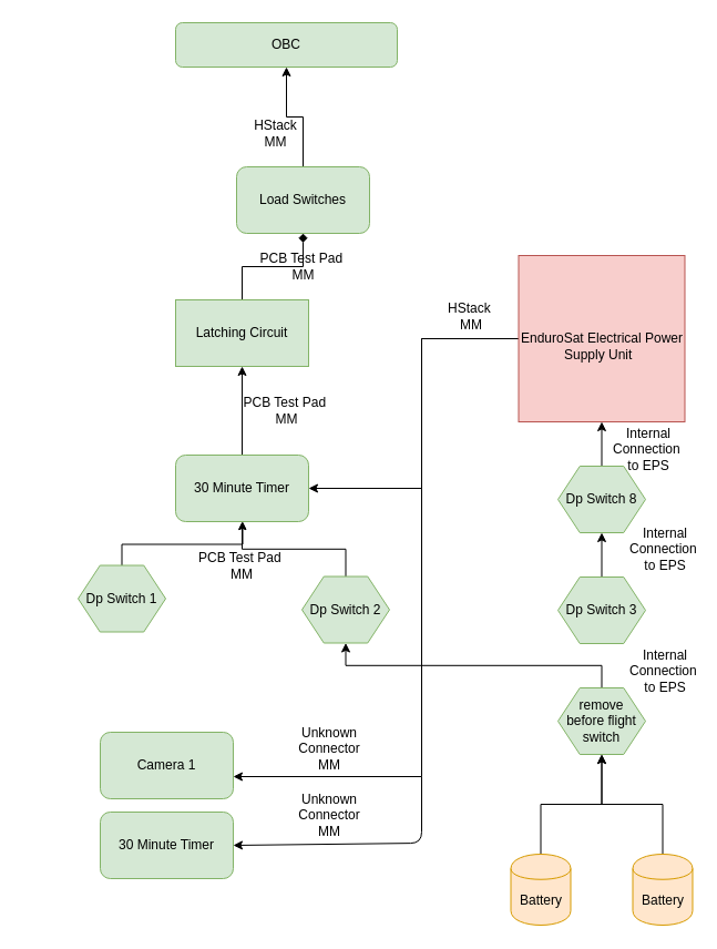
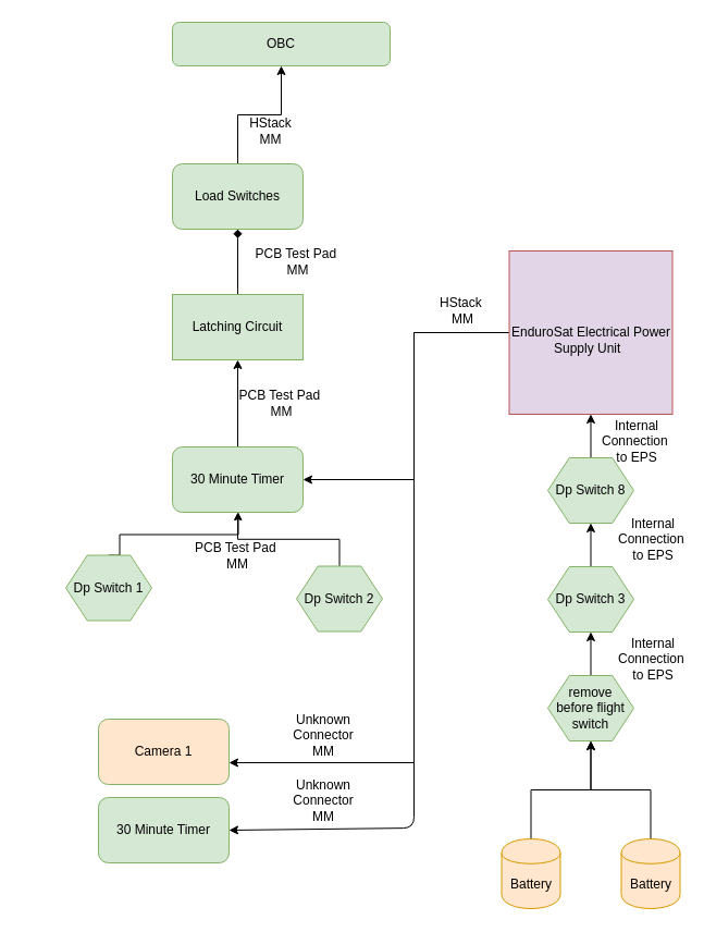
- <mxCell id="27" value="Load Switches" style="rounded=1;whiteSpace=wrap;html=1;fillColor=#d5e8d4;strokeColor=#82b366;" parent="1" vertex="1"><mxGeometry x="213" y="150" width="120" height="60" as="geometry" /></mxCell>
+ <mxCell id="27" value="Load Switches" style="rounded=1;whiteSpace=wrap;html=1;fillColor=#d5e8d4;strokeColor=#82b366;" parent="1" vertex="1"><mxGeometry x="158" y="150" width="120" height="60" as="geometry" /></mxCell>
- <mxCell id="18" value="&lt;br&gt;EnduroSat Electrical Power Supply Unit&amp;nbsp;&amp;nbsp;" style="whiteSpace=wrap;html=1;aspect=fixed;fillColor=#f8cecc;strokeColor=#b85450;align=center;" parent="1" vertex="1"><mxGeometry x="467.5" y="230" width="150" height="150" as="geometry" /></mxCell>
+ <mxCell id="18" value="&lt;br&gt;EnduroSat Electrical Power Supply Unit&amp;nbsp;&amp;nbsp;" style="whiteSpace=wrap;html=1;aspect=fixed;fillColor=#e1d5e7;strokeColor=#b85450;align=center;" parent="1" vertex="1"><mxGeometry x="467.5" y="230" width="150" height="150" as="geometry" /></mxCell>
- <mxCell id="7" value="Dp Switch 1" style="shape=hexagon;perimeter=hexagonPerimeter2;whiteSpace=wrap;html=1;fillColor=#d5e8d4;strokeColor=#82b366;" parent="1" vertex="1"><mxGeometry x="70" y="509.5" width="79" height="60" as="geometry" /></mxCell>
+ <mxCell id="7" value="Dp Switch 1" style="shape=hexagon;perimeter=hexagonPerimeter2;whiteSpace=wrap;html=1;fillColor=#d5e8d4;strokeColor=#82b366;" parent="1" vertex="1"><mxGeometry x="60" y="509.5" width="79" height="60" as="geometry" /></mxCell>
- <mxCell id="12" style="edgeStyle=orthogonalEdgeStyle;rounded=0;orthogonalLoop=1;jettySize=auto;html=1;exitX=0.5;exitY=0;exitDx=0;exitDy=0;" parent="1" source="13" target="9" edge="1"><mxGeometry relative="1" as="geometry" /></mxCell>
+ <mxCell id="12" style="edgeStyle=orthogonalEdgeStyle;rounded=0;orthogonalLoop=1;jettySize=auto;html=1;exitX=0.5;exitY=0;exitDx=0;exitDy=0;entryX=0.5;entryY=1;entryDx=0;entryDy=0;" parent="1" source="13" target="11" edge="1"><mxGeometry relative="1" as="geometry" /></mxCell>
- <mxCell id="29" value="Camera 1" style="rounded=1;whiteSpace=wrap;html=1;fillColor=#d5e8d4;strokeColor=#82b366;" vertex="1" parent="1"><mxGeometry x="90" y="660" width="120" height="60" as="geometry" /></mxCell>
+ <mxCell id="29" value="Camera 1" style="rounded=1;whiteSpace=wrap;html=1;fillColor=#ffe6cc;strokeColor=#82b366;" vertex="1" parent="1"><mxGeometry x="90" y="660" width="120" height="60" as="geometry" /></mxCell>
